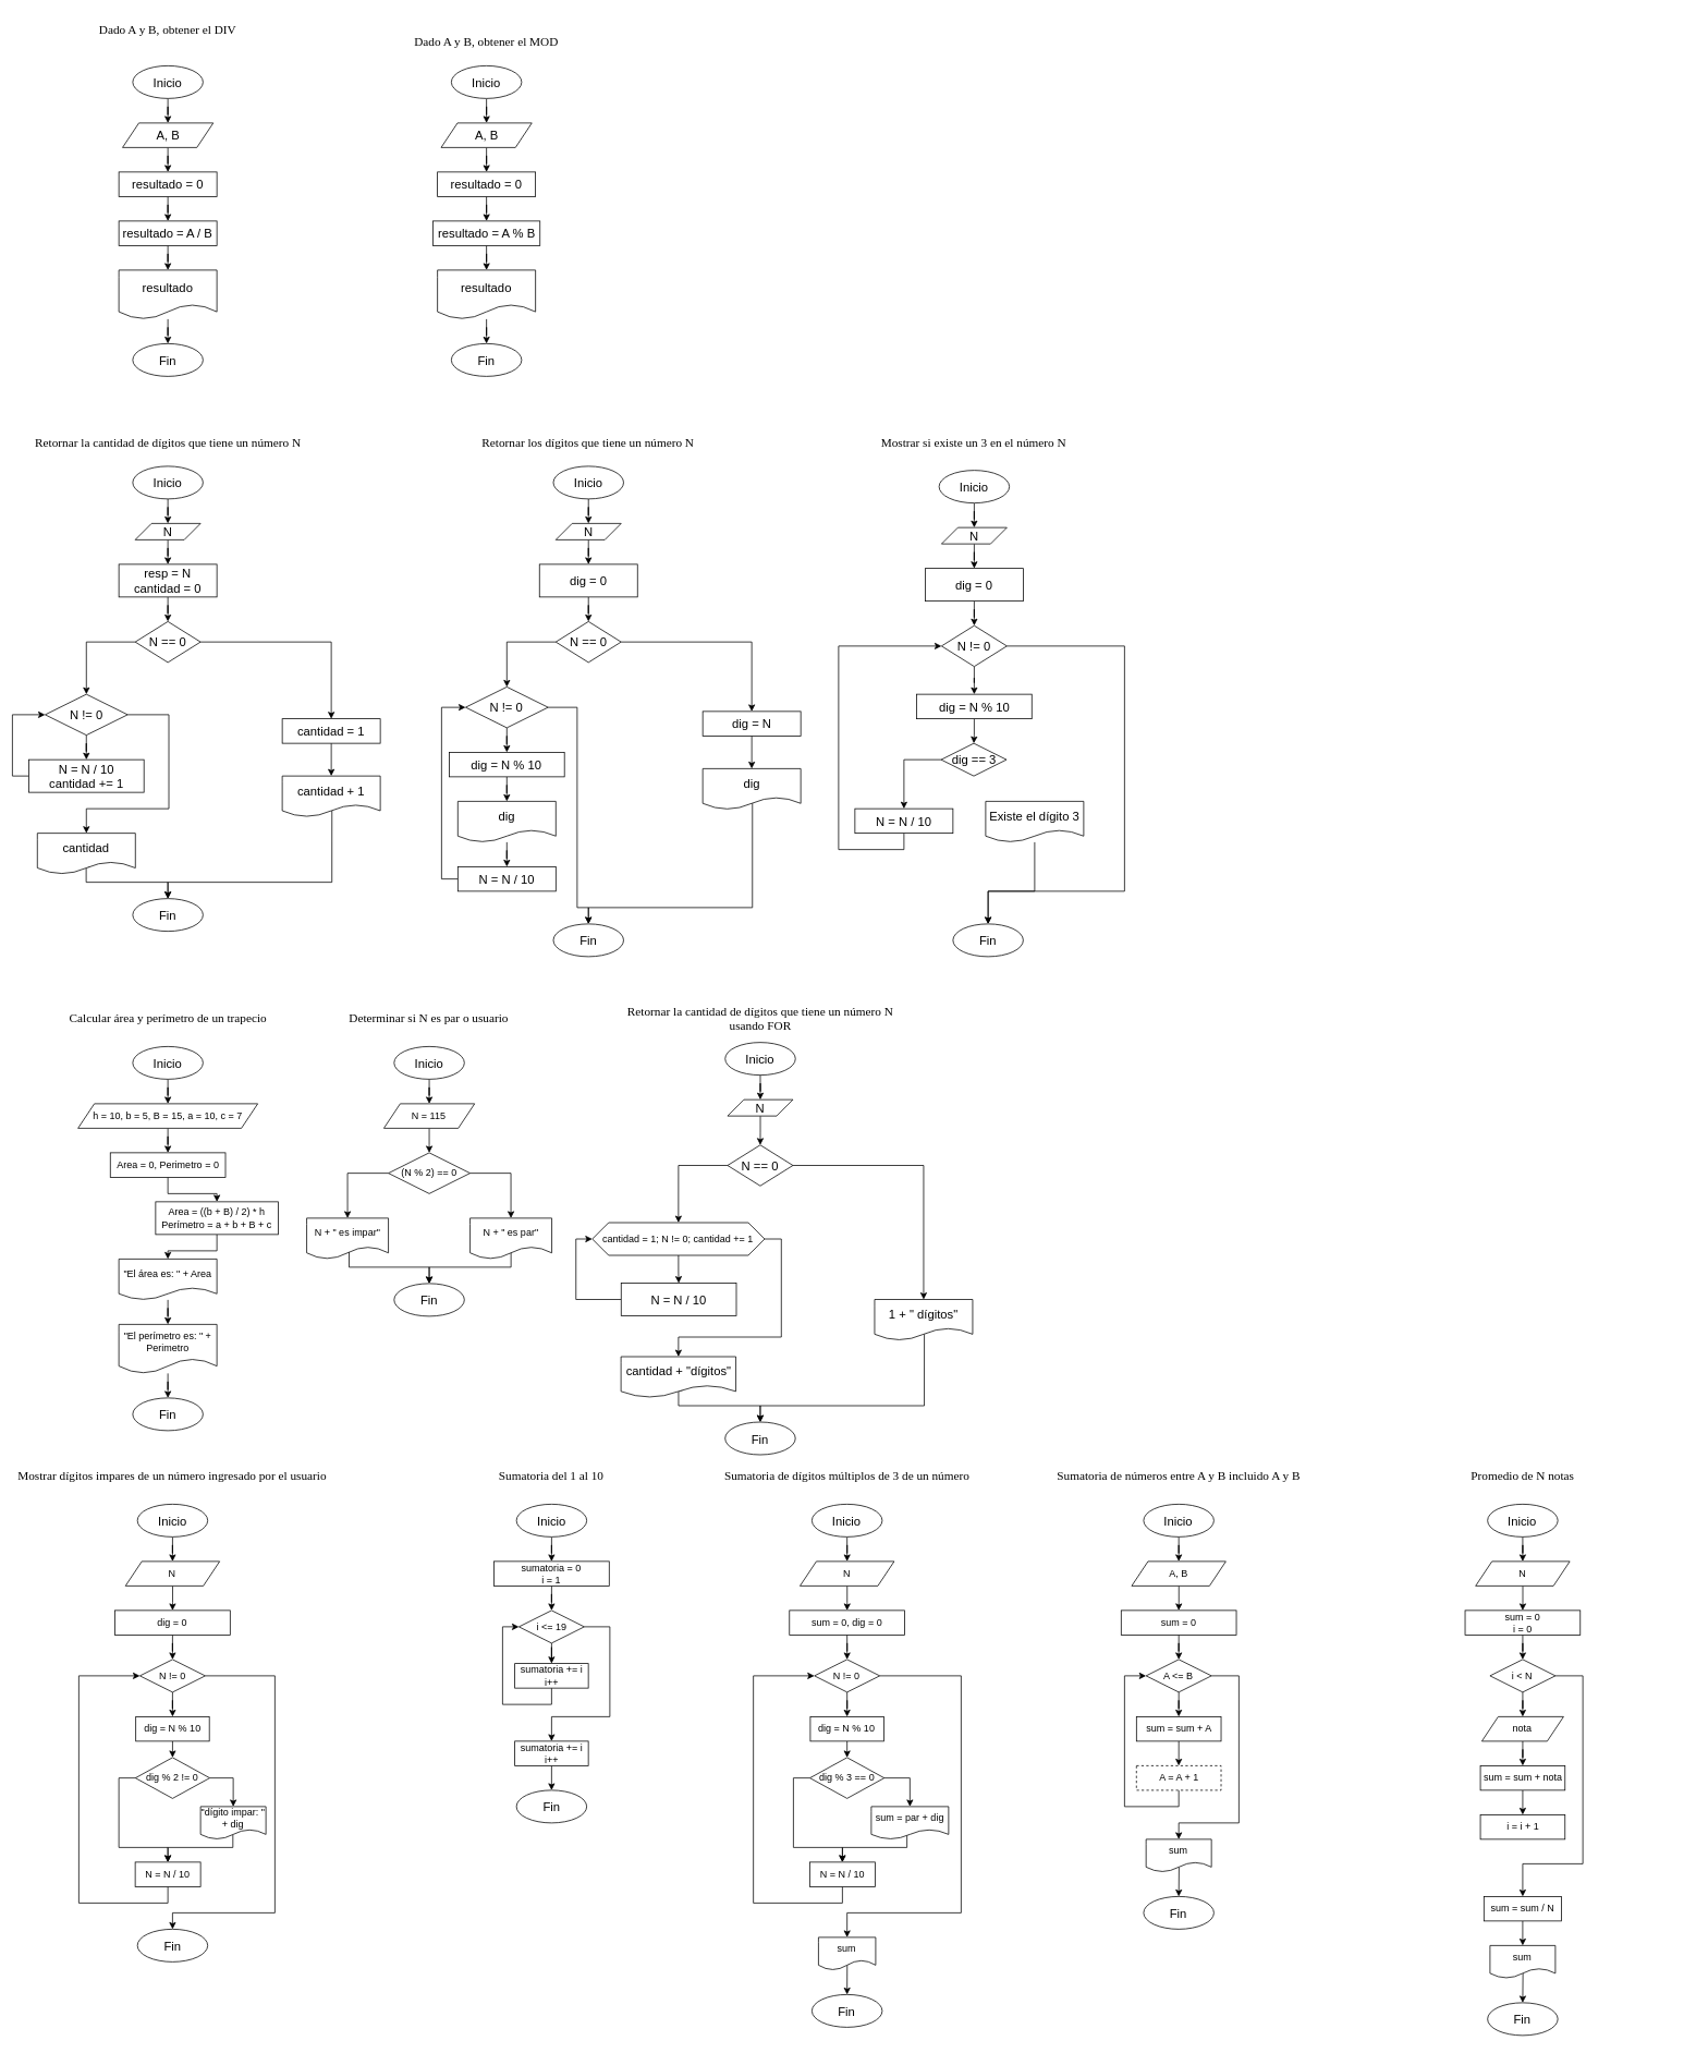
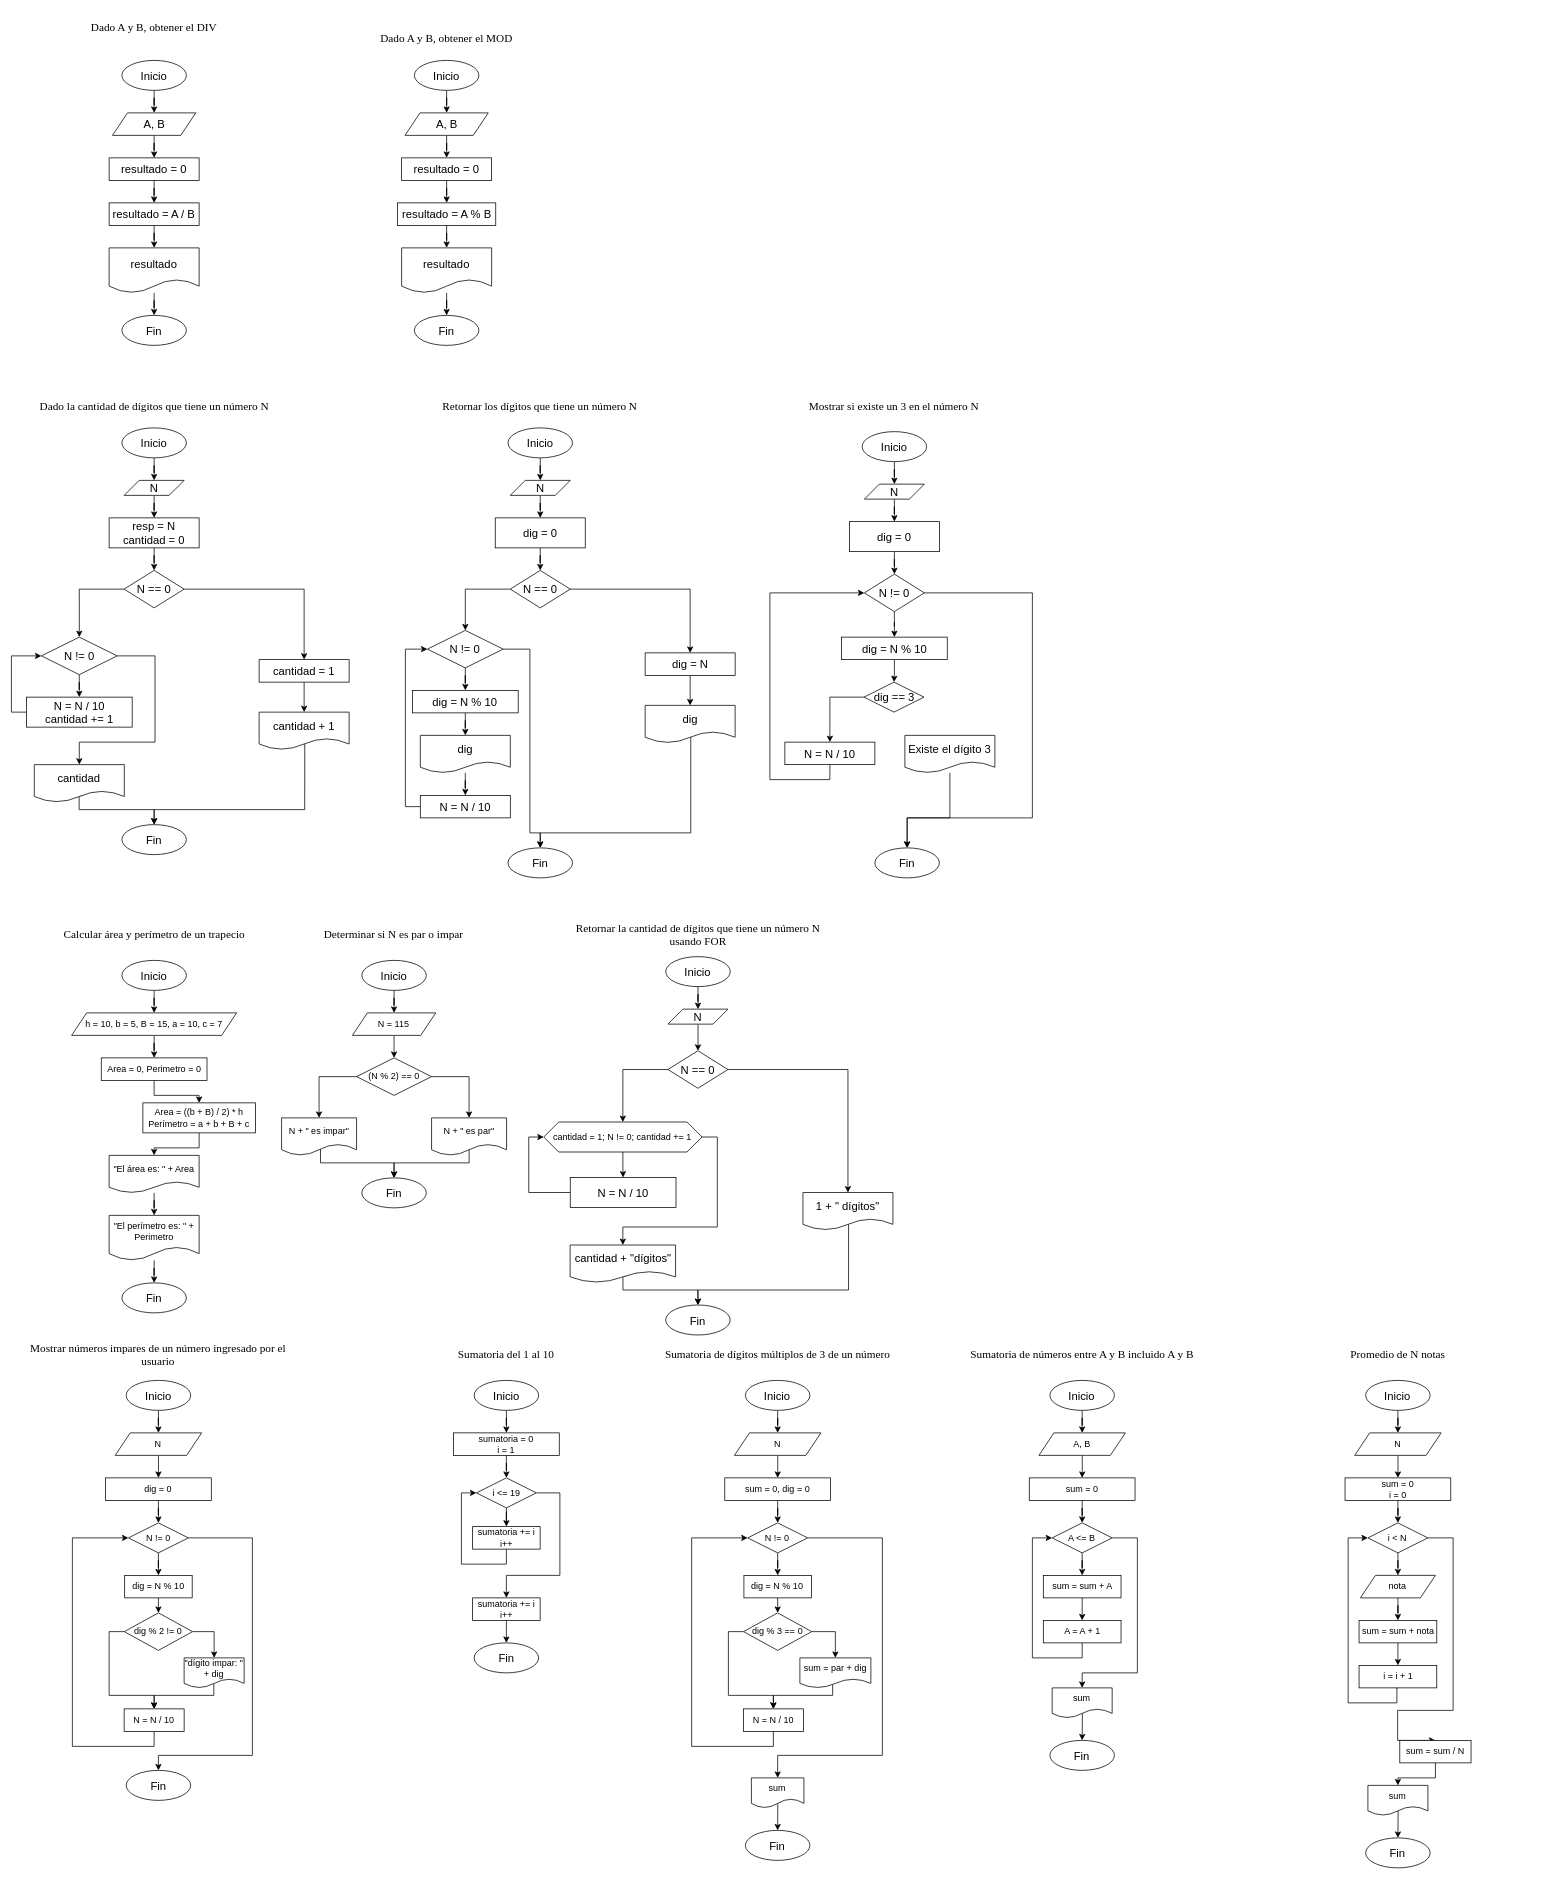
- <mxCell id="26" value="&lt;font face=&quot;Garamond&quot; style=&quot;font-size: 15px;&quot;&gt;Retornar la cantidad de dígitos que tiene un número N&lt;/font&gt;" style="text;html=1;strokeColor=none;fillColor=none;align=center;verticalAlign=middle;whiteSpace=wrap;rounded=0;" parent="1" vertex="1"><mxGeometry x="39.5" y="525" width="331" height="30" as="geometry" /></mxCell>
+ <mxCell id="26" value="&lt;font face=&quot;Garamond&quot; style=&quot;font-size: 15px;&quot;&gt;Dado la cantidad de dígitos que tiene un número N&lt;/font&gt;" style="text;html=1;strokeColor=none;fillColor=none;align=center;verticalAlign=middle;whiteSpace=wrap;rounded=0;" parent="1" vertex="1"><mxGeometry x="39.5" y="525" width="331" height="30" as="geometry" /></mxCell>
- <mxCell id="105" value="&lt;font face=&quot;Garamond&quot; style=&quot;font-size: 15px;&quot;&gt;Determinar si N es par o usuario&lt;/font&gt;" style="text;html=1;strokeColor=none;fillColor=none;align=center;verticalAlign=middle;whiteSpace=wrap;rounded=0;" parent="1" vertex="1"><mxGeometry x="359.42" y="1230" width="331" height="30" as="geometry" /></mxCell>
+ <mxCell id="105" value="&lt;font face=&quot;Garamond&quot; style=&quot;font-size: 15px;&quot;&gt;Determinar si N es par o impar&lt;/font&gt;" style="text;html=1;strokeColor=none;fillColor=none;align=center;verticalAlign=middle;whiteSpace=wrap;rounded=0;" parent="1" vertex="1"><mxGeometry x="359.42" y="1230" width="331" height="30" as="geometry" /></mxCell>
- <mxCell id="136" value="&lt;font face=&quot;Garamond&quot; style=&quot;font-size: 15px;&quot;&gt;Mostrar dígitos impares de un número ingresado por el usuario&lt;/font&gt;" style="text;html=1;strokeColor=none;fillColor=none;align=center;verticalAlign=middle;whiteSpace=wrap;rounded=0;" parent="1" vertex="1"><mxGeometry x="20.35" y="1790" width="380.77" height="30" as="geometry" /></mxCell>
+ <mxCell id="136" value="&lt;font face=&quot;Garamond&quot; style=&quot;font-size: 15px;&quot;&gt;Mostrar números impares de un número ingresado por el usuario&lt;/font&gt;" style="text;html=1;strokeColor=none;fillColor=none;align=center;verticalAlign=middle;whiteSpace=wrap;rounded=0;" parent="1" vertex="1"><mxGeometry x="20.35" y="1790" width="380.77" height="30" as="geometry" /></mxCell>
- <mxCell id="204" value="A = A + 1" style="rounded=0;whiteSpace=wrap;html=1;dashed=1;" vertex="1" parent="1"><mxGeometry x="1390.58" y="2160" width="103.62" height="30" as="geometry" /></mxCell>
+ <mxCell id="204" value="A = A + 1" style="rounded=0;whiteSpace=wrap;html=1;" vertex="1" parent="1"><mxGeometry x="1390.58" y="2160" width="103.62" height="30" as="geometry" /></mxCell>
+ <mxCell id="220" style="edgeStyle=orthogonalEdgeStyle;rounded=0;orthogonalLoop=1;jettySize=auto;html=1;exitX=0.5;exitY=1;exitDx=0;exitDy=0;entryX=0;entryY=0.5;entryDx=0;entryDy=0;" edge="1" parent="1" source="221" target="217"><mxGeometry relative="1" as="geometry"><Array as="points"><mxPoint x="1862" y="2250" /><mxPoint x="1862" y="2270" /><mxPoint x="1797" y="2270" /><mxPoint x="1797" y="2050" /></Array></mxGeometry></mxCell>
- <mxCell id="228" value="sum = sum / N" style="rounded=0;whiteSpace=wrap;html=1;" vertex="1" parent="1"><mxGeometry x="1815.9" y="2320" width="94.98" height="30" as="geometry" /></mxCell>
+ <mxCell id="228" value="sum = sum / N" style="rounded=0;whiteSpace=wrap;html=1;" vertex="1" parent="1"><mxGeometry x="1865.9" y="2320" width="94.98" height="30" as="geometry" /></mxCell>
